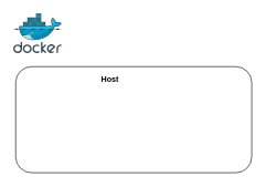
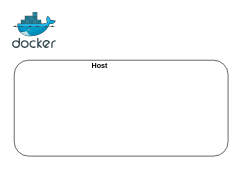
- <mxCell id="5" value="&lt;b&gt;Host&lt;/b&gt;" style="text;html=1;strokeColor=none;fillColor=none;align=center;verticalAlign=middle;whiteSpace=wrap;rounded=0;" vertex="1" parent="1"><mxGeometry x="110" y="110" width="112" height="20" as="geometry" /></mxCell>
+ <mxCell id="5" value="&lt;b&gt;Host&lt;/b&gt;" style="text;html=1;strokeColor=none;fillColor=none;align=center;verticalAlign=middle;whiteSpace=wrap;rounded=0;" vertex="1" parent="1"><mxGeometry x="110" y="100" width="112" height="20" as="geometry" /></mxCell>
